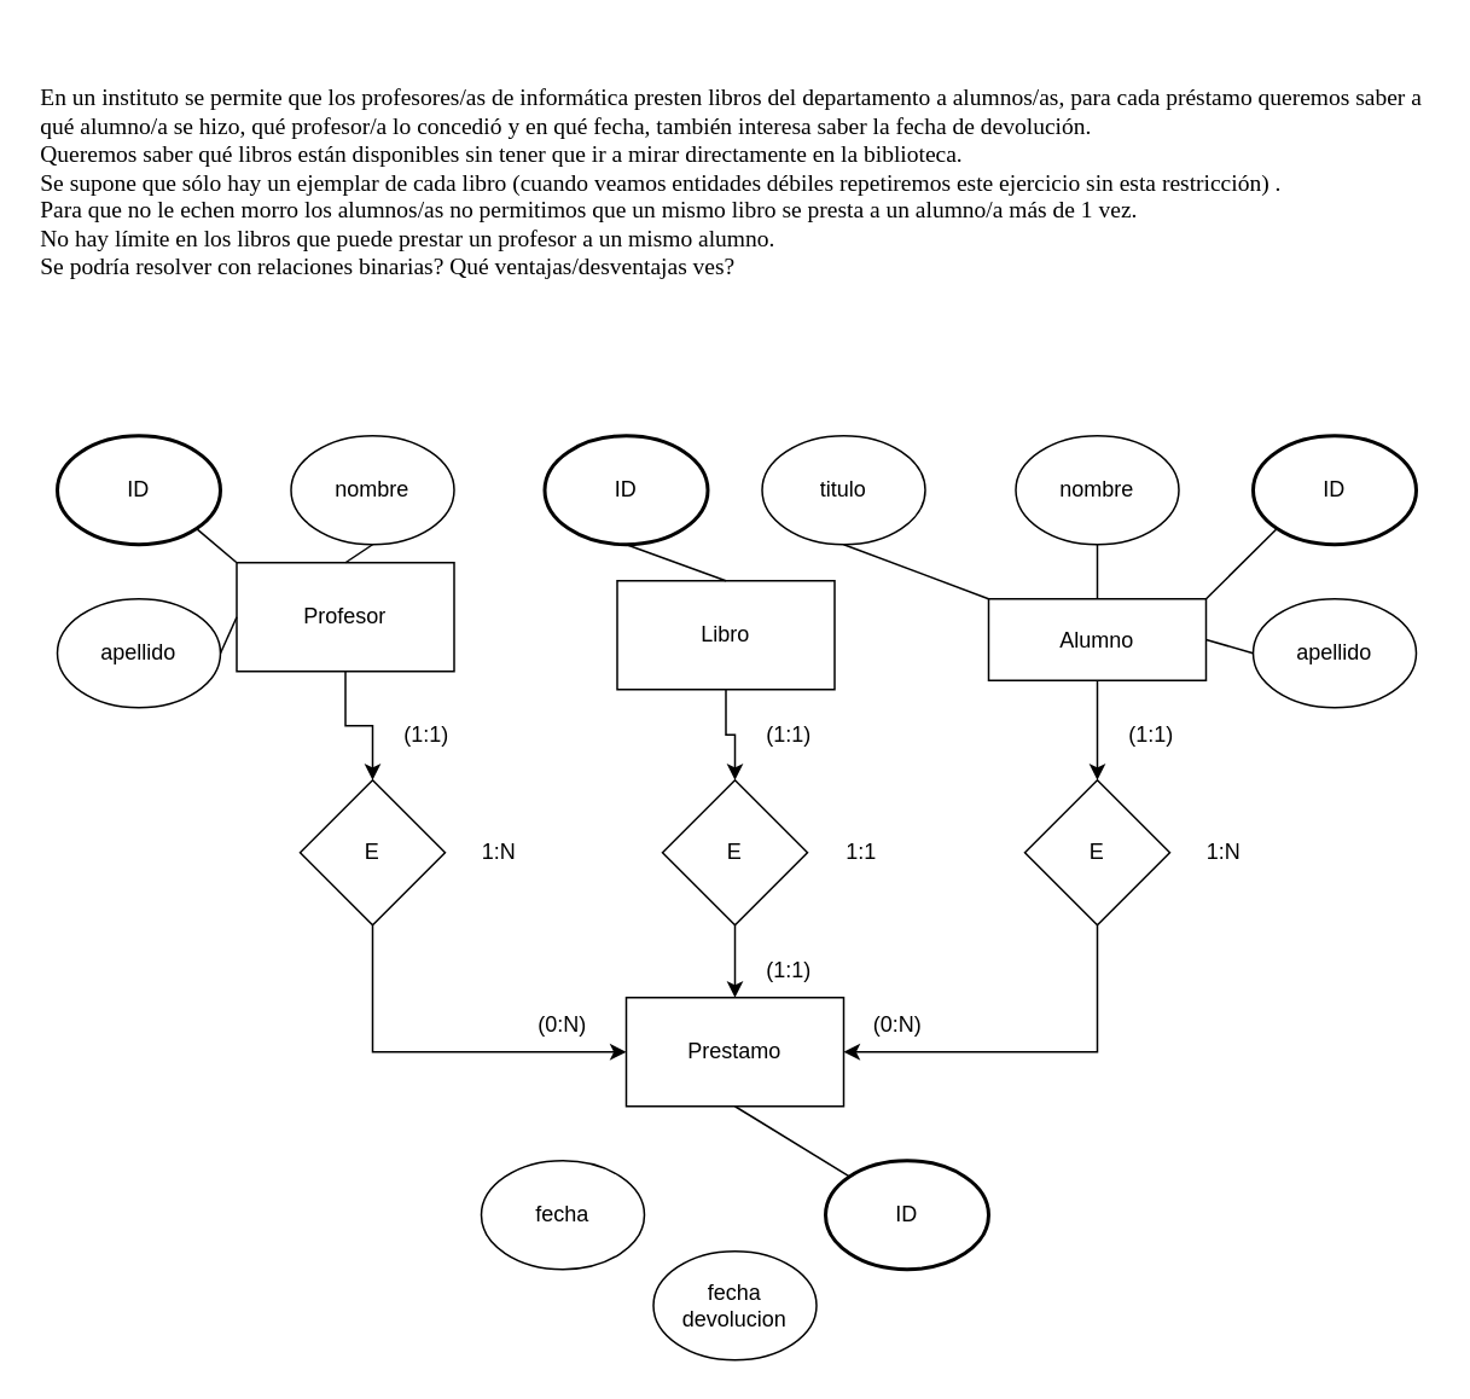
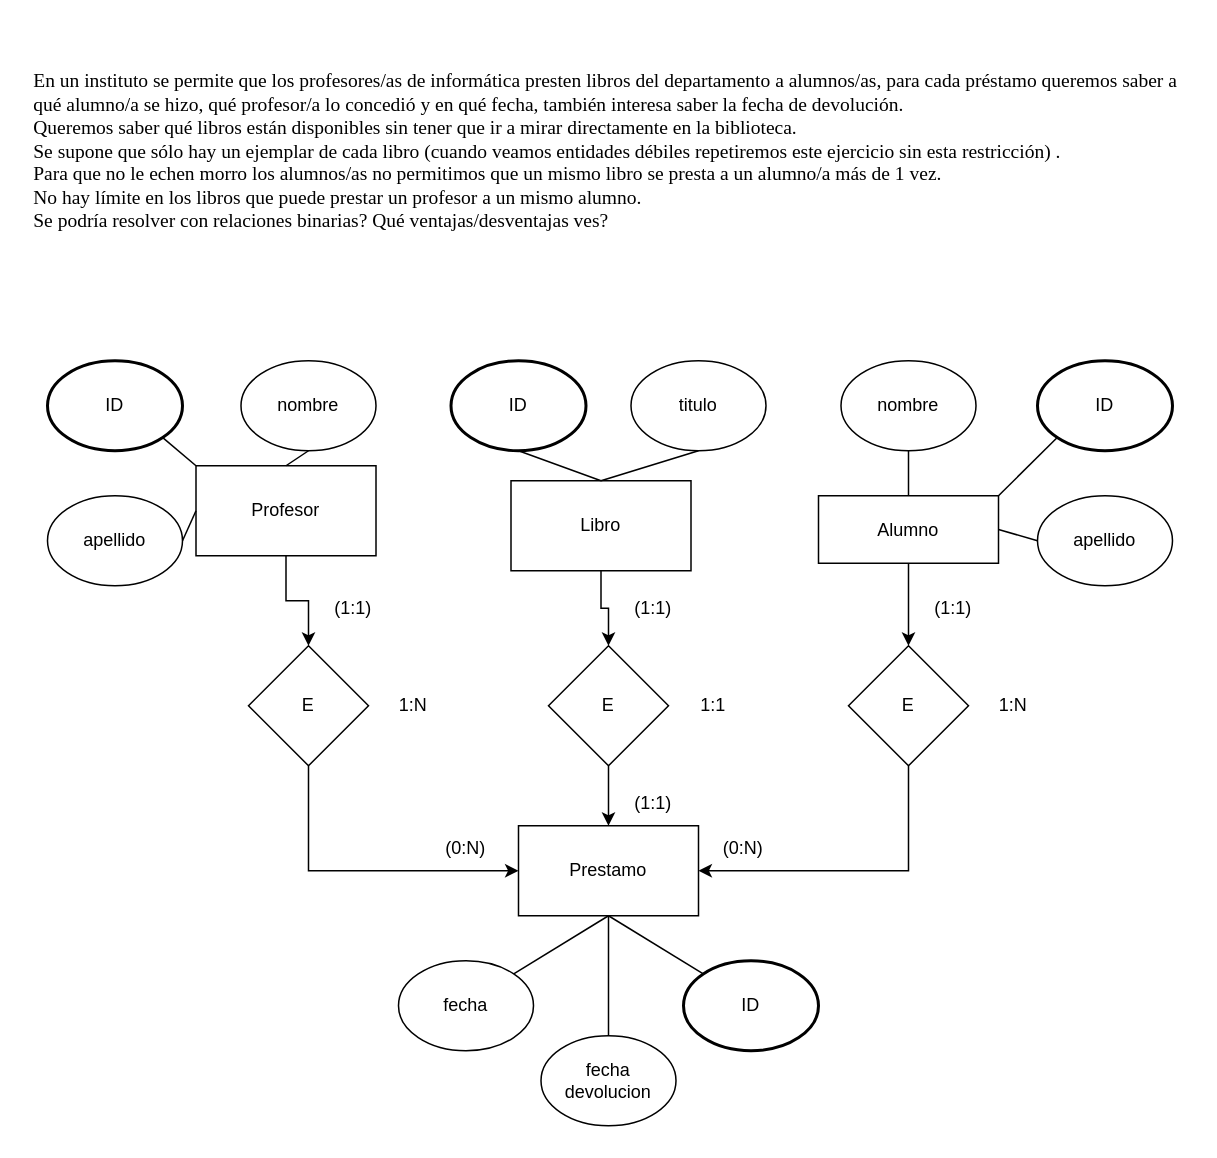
- <mxCell id="30" value="" style="endArrow=none;html=1;rounded=0;exitX=0.5;exitY=1;exitDx=0;exitDy=0;" edge="1" parent="1" source="24" target="6"><mxGeometry width="50" height="50" relative="1" as="geometry"><mxPoint x="261" y="380" as="sourcePoint" /><mxPoint x="311" y="330" as="targetPoint" /></mxGeometry></mxCell>
+ <mxCell id="30" value="" style="endArrow=none;html=1;rounded=0;entryX=0.5;entryY=0;entryDx=0;entryDy=0;exitX=0.5;exitY=1;exitDx=0;exitDy=0;" edge="1" parent="1" source="24" target="8"><mxGeometry width="50" height="50" relative="1" as="geometry"><mxPoint x="261" y="380" as="sourcePoint" /><mxPoint x="311" y="330" as="targetPoint" /></mxGeometry></mxCell>
+ <mxCell id="44" value="" style="endArrow=none;html=1;rounded=0;entryX=0.5;entryY=1;entryDx=0;entryDy=0;exitX=1;exitY=0;exitDx=0;exitDy=0;" edge="1" parent="1" source="18" target="9"><mxGeometry width="50" height="50" relative="1" as="geometry"><mxPoint x="261" y="480" as="sourcePoint" /><mxPoint x="311" y="430" as="targetPoint" /></mxGeometry></mxCell>
+ <mxCell id="45" value="" style="endArrow=none;html=1;rounded=0;exitX=0.5;exitY=0;exitDx=0;exitDy=0;entryX=0.5;entryY=1;entryDx=0;entryDy=0;" edge="1" parent="1" source="34" target="9"><mxGeometry width="50" height="50" relative="1" as="geometry"><mxPoint x="261" y="480" as="sourcePoint" /><mxPoint x="401" y="610" as="targetPoint" /></mxGeometry></mxCell>
